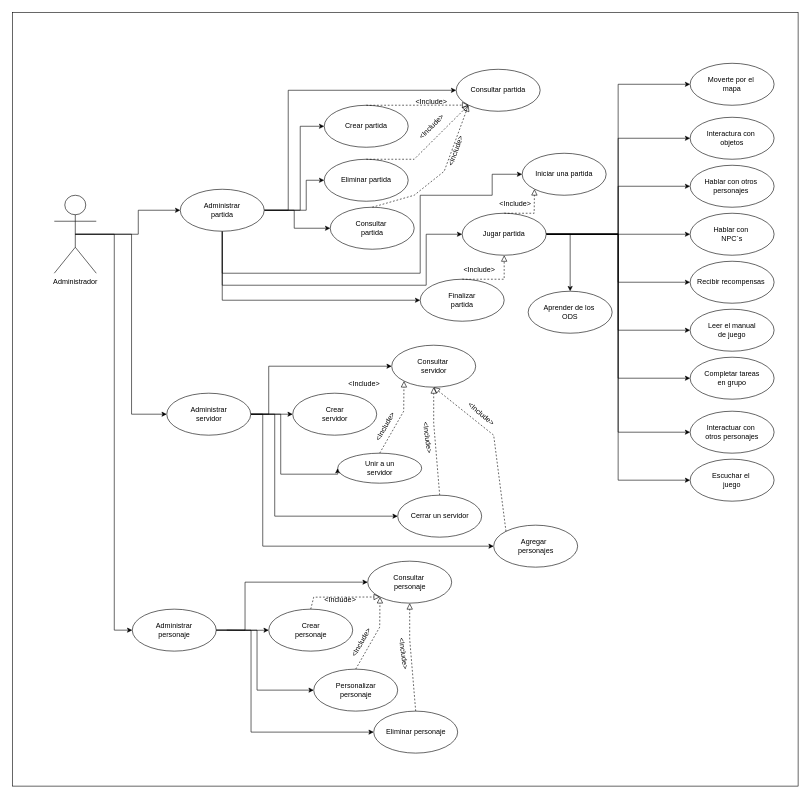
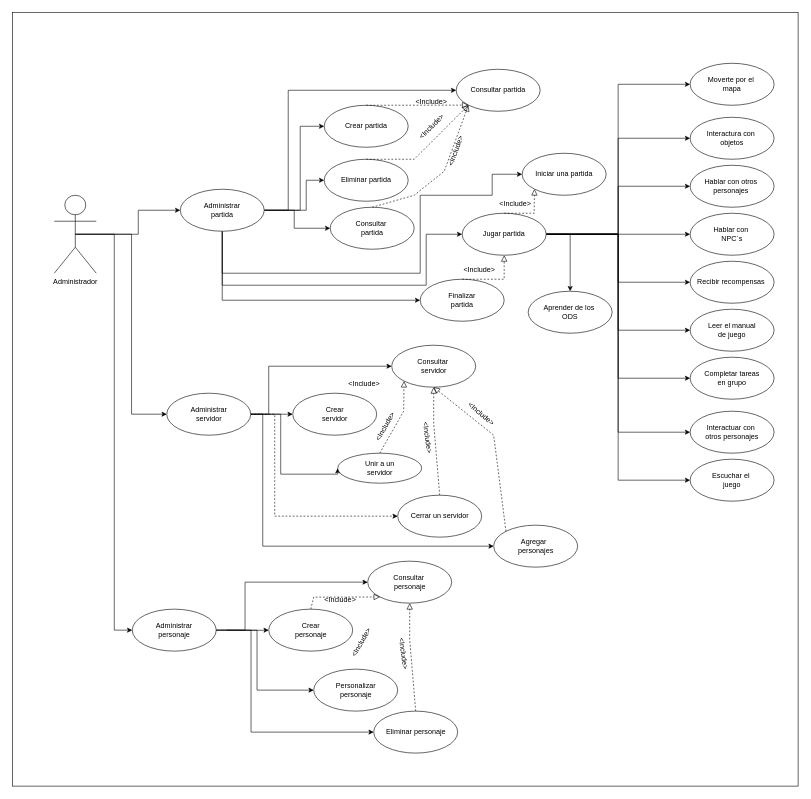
- <mxCell id="16" style="edgeStyle=orthogonalEdgeStyle;rounded=0;orthogonalLoop=1;jettySize=auto;html=1;exitX=1;exitY=0.5;exitDx=0;exitDy=0;entryX=0;entryY=0.5;entryDx=0;entryDy=0;" parent="1" source="19" target="59" edge="1"><mxGeometry relative="1" as="geometry"><Array as="points"><mxPoint x="457.5" y="690" /><mxPoint x="457.5" y="860" /></Array></mxGeometry></mxCell>
+ <mxCell id="16" style="edgeStyle=orthogonalEdgeStyle;rounded=0;orthogonalLoop=1;jettySize=auto;html=1;exitX=1;exitY=0.5;exitDx=0;exitDy=0;entryX=0;entryY=0.5;entryDx=0;entryDy=0;dashed=1;" parent="1" source="19" target="59" edge="1"><mxGeometry relative="1" as="geometry"><Array as="points"><mxPoint x="457.5" y="690" /><mxPoint x="457.5" y="860" /></Array></mxGeometry></mxCell>
- <mxCell id="80" value="" style="endArrow=block;startArrow=none;endFill=0;startFill=0;endSize=8;html=1;verticalAlign=bottom;dashed=1;labelBackgroundColor=none;rounded=0;exitX=0.5;exitY=0;exitDx=0;exitDy=0;entryX=0;entryY=1;entryDx=0;entryDy=0;" parent="1" source="75" target="77" edge="1"><mxGeometry width="160" relative="1" as="geometry"><mxPoint x="512.5" y="1045" as="sourcePoint" /><mxPoint x="642.73" y="1004.612" as="targetPoint" /><Array as="points"><mxPoint x="632.5" y="1045" /></Array></mxGeometry></mxCell>
